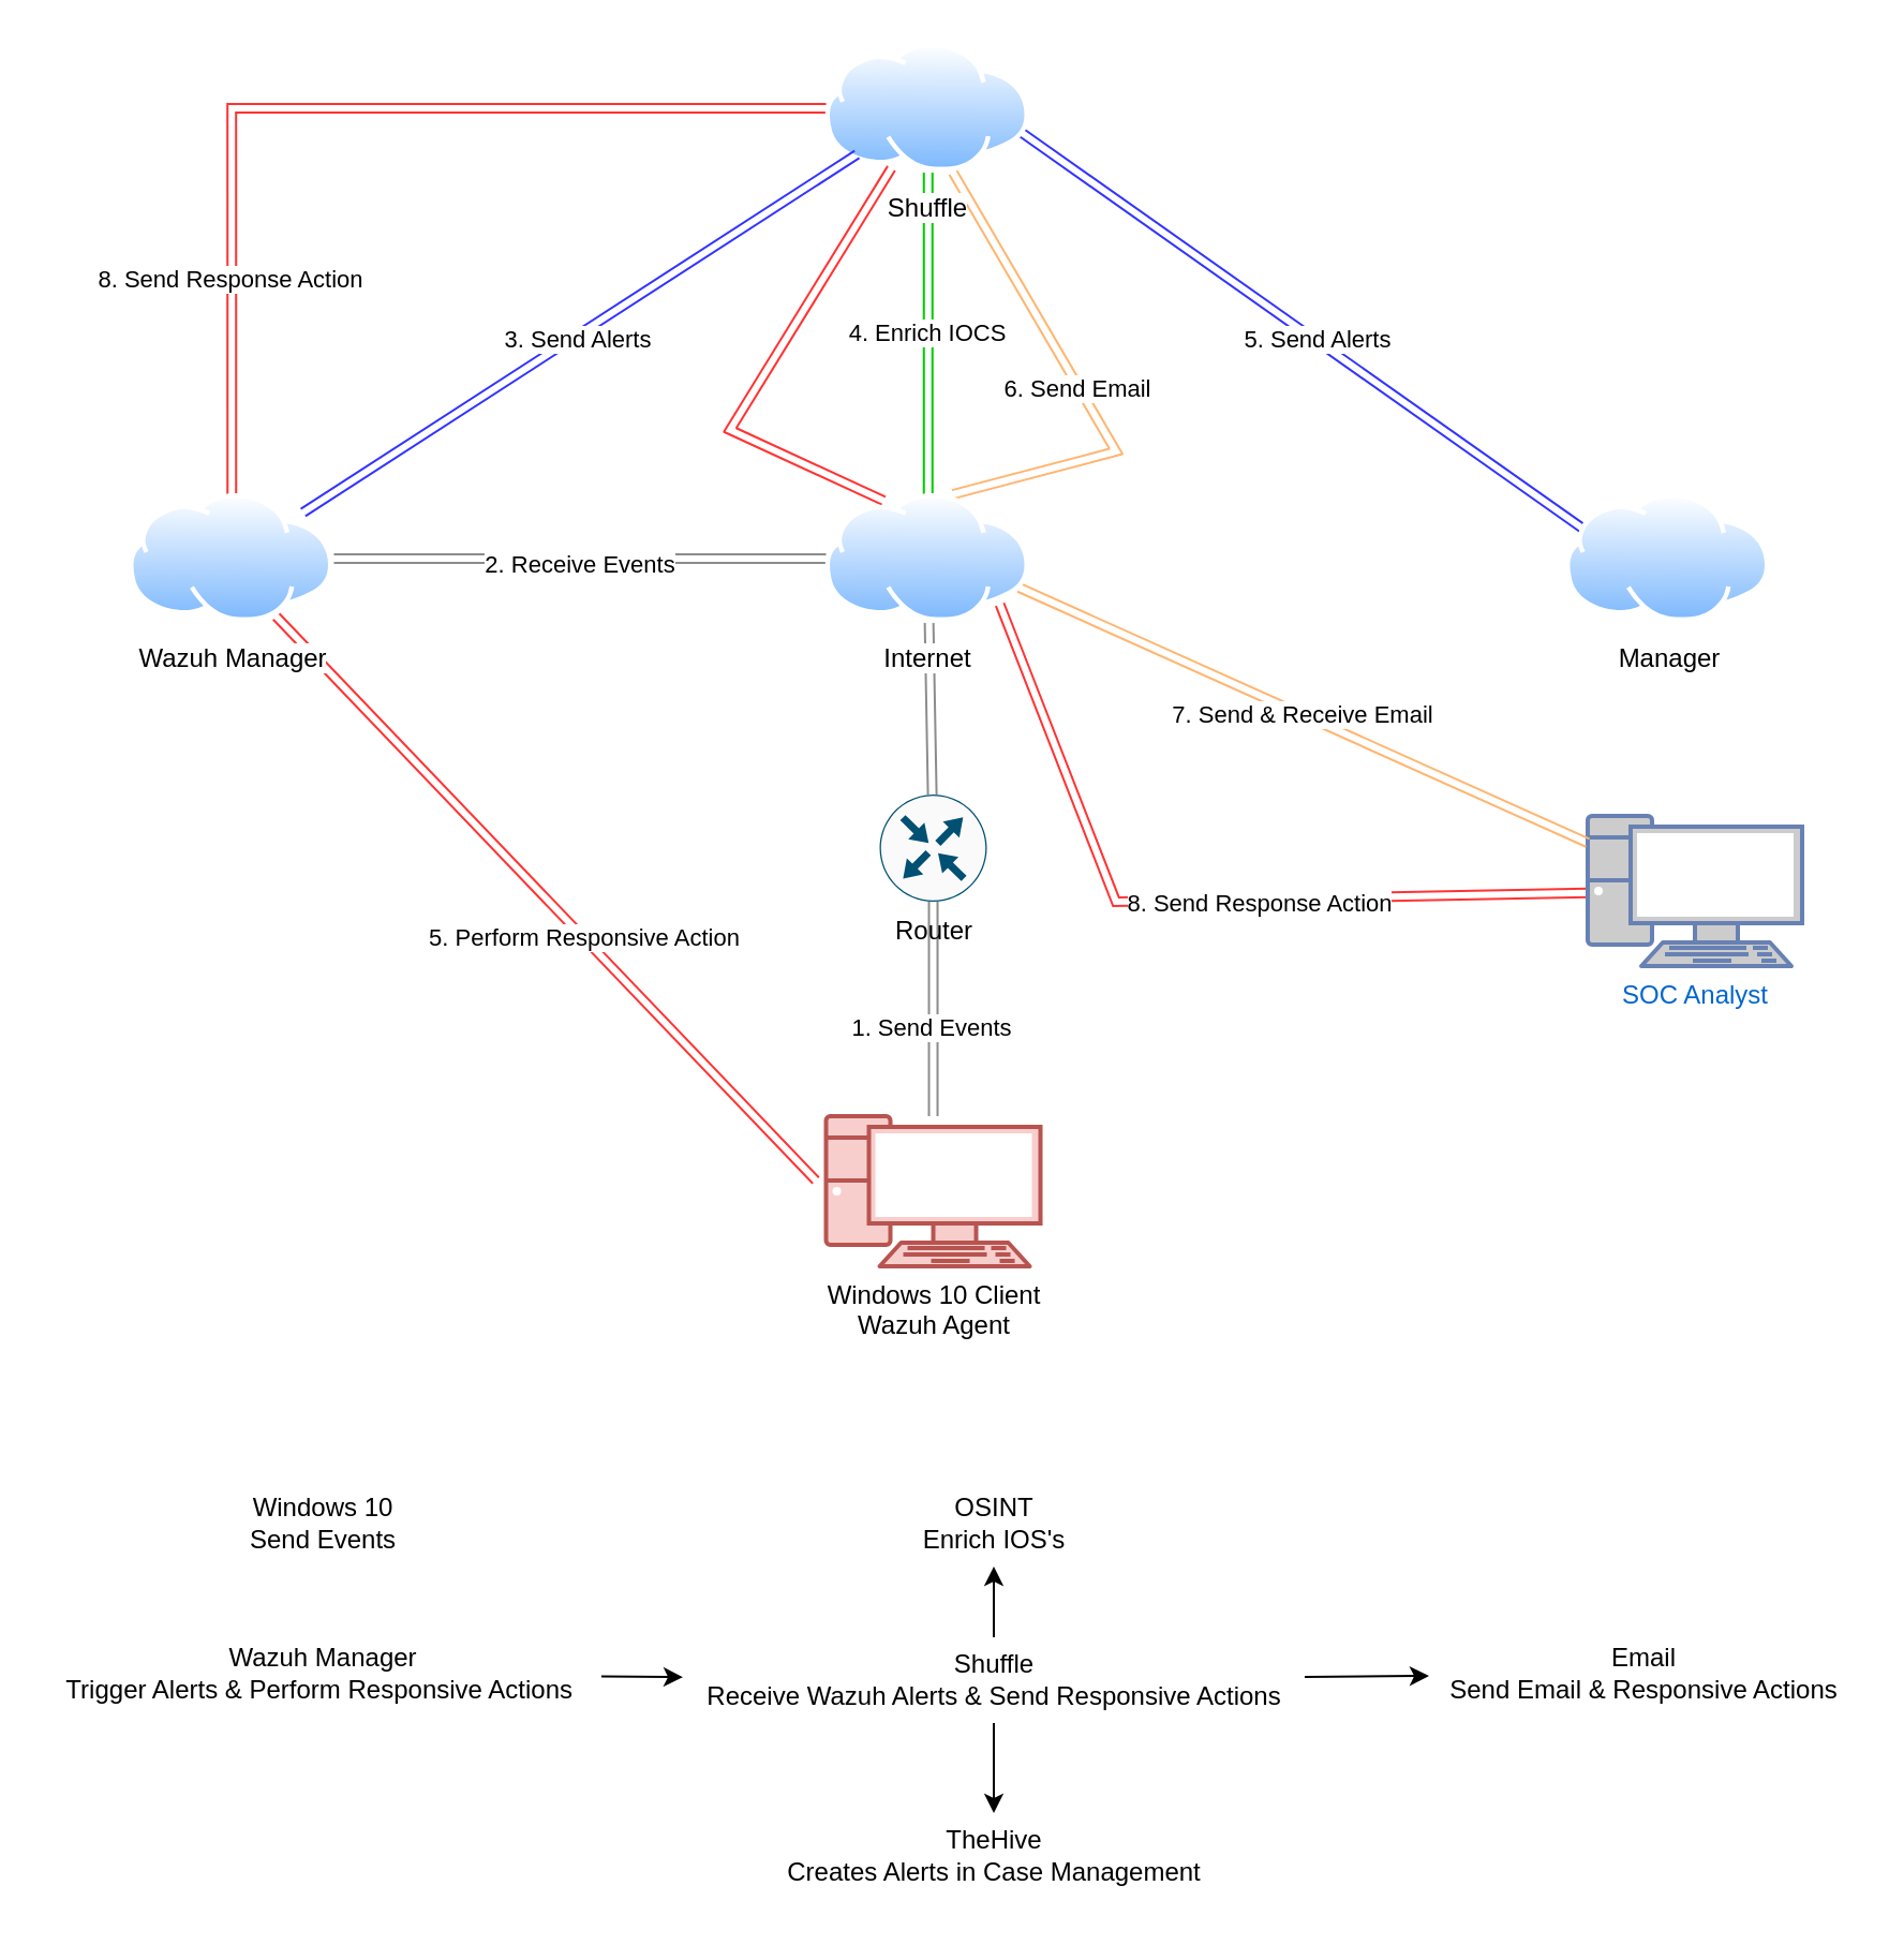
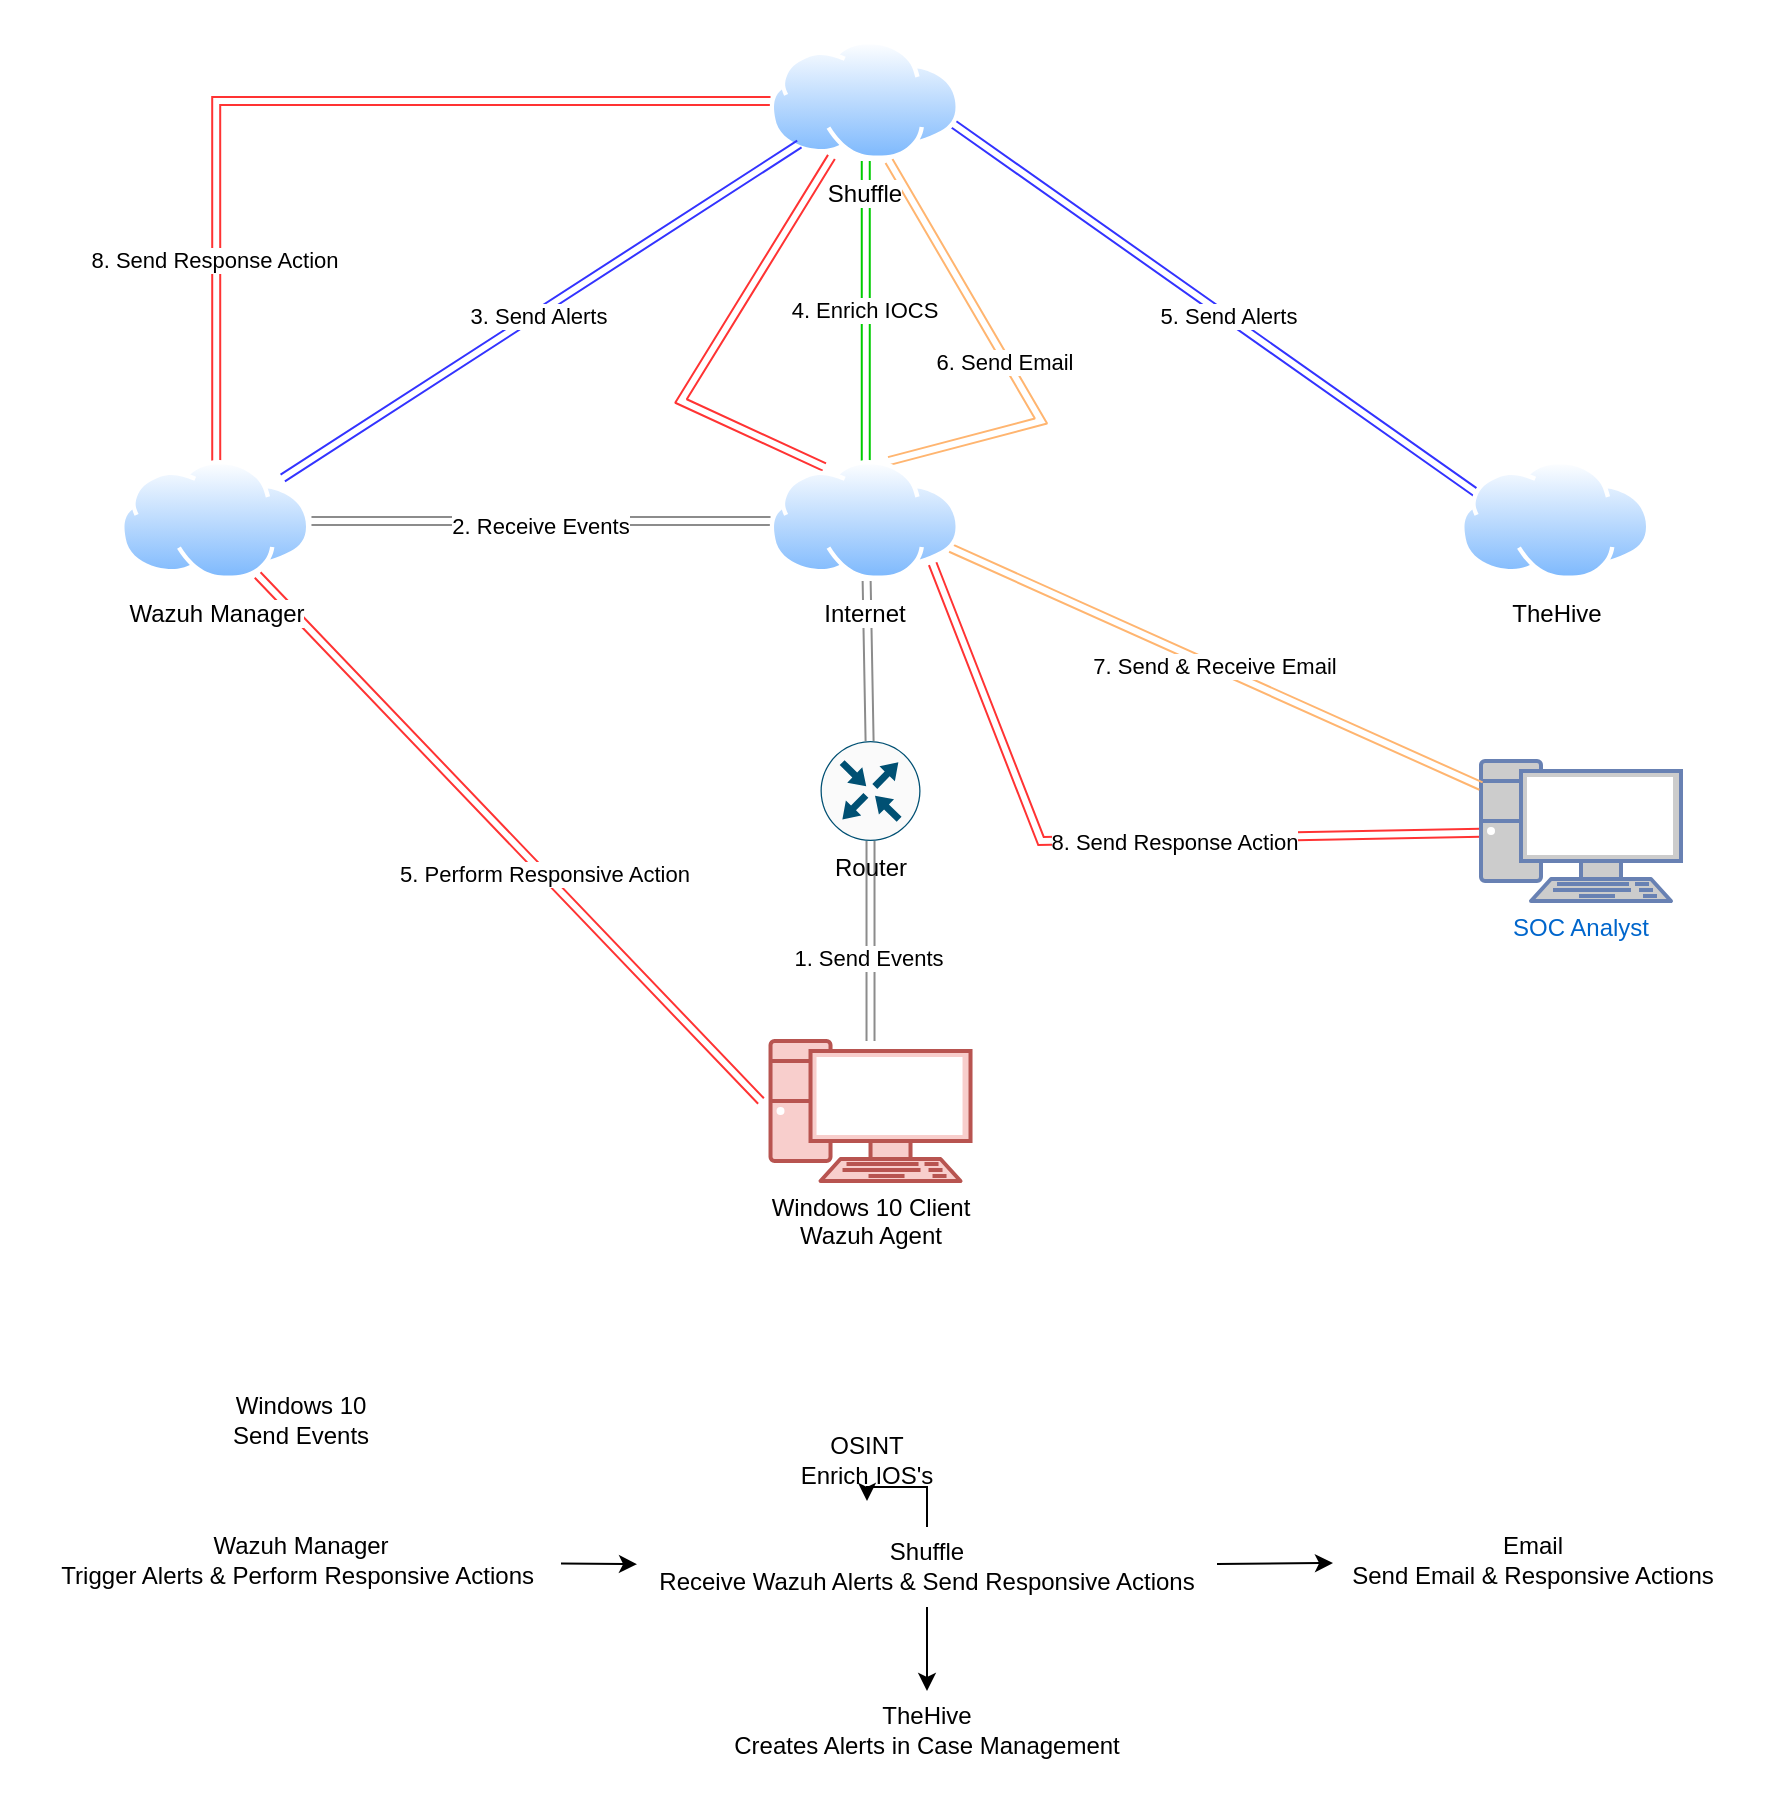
- <mxCell id="19" value="Manager" style="image;aspect=fixed;perimeter=ellipsePerimeter;html=1;align=center;shadow=0;dashed=0;spacingTop=3;image=img/lib/active_directory/internet_cloud.svg;" vertex="1" parent="1"><mxGeometry x="730" y="230" width="95.24" height="60" as="geometry" /></mxCell>
+ <mxCell id="19" value="TheHive" style="image;aspect=fixed;perimeter=ellipsePerimeter;html=1;align=center;shadow=0;dashed=0;spacingTop=3;image=img/lib/active_directory/internet_cloud.svg;" vertex="1" parent="1"><mxGeometry x="730" y="230" width="95.24" height="60" as="geometry" /></mxCell>
- <mxCell id="36" value="OSINT&lt;br&gt;Enrich IOS's" style="text;html=1;align=center;verticalAlign=middle;resizable=0;points=[];autosize=1;strokeColor=none;fillColor=none;" vertex="1" parent="1"><mxGeometry x="418" y="690" width="90" height="40" as="geometry" /></mxCell>
+ <mxCell id="36" value="OSINT&lt;br&gt;Enrich IOS's" style="text;html=1;align=center;verticalAlign=middle;resizable=0;points=[];autosize=1;strokeColor=none;fillColor=none;" vertex="1" parent="1"><mxGeometry x="388" y="710" width="90" height="40" as="geometry" /></mxCell>
